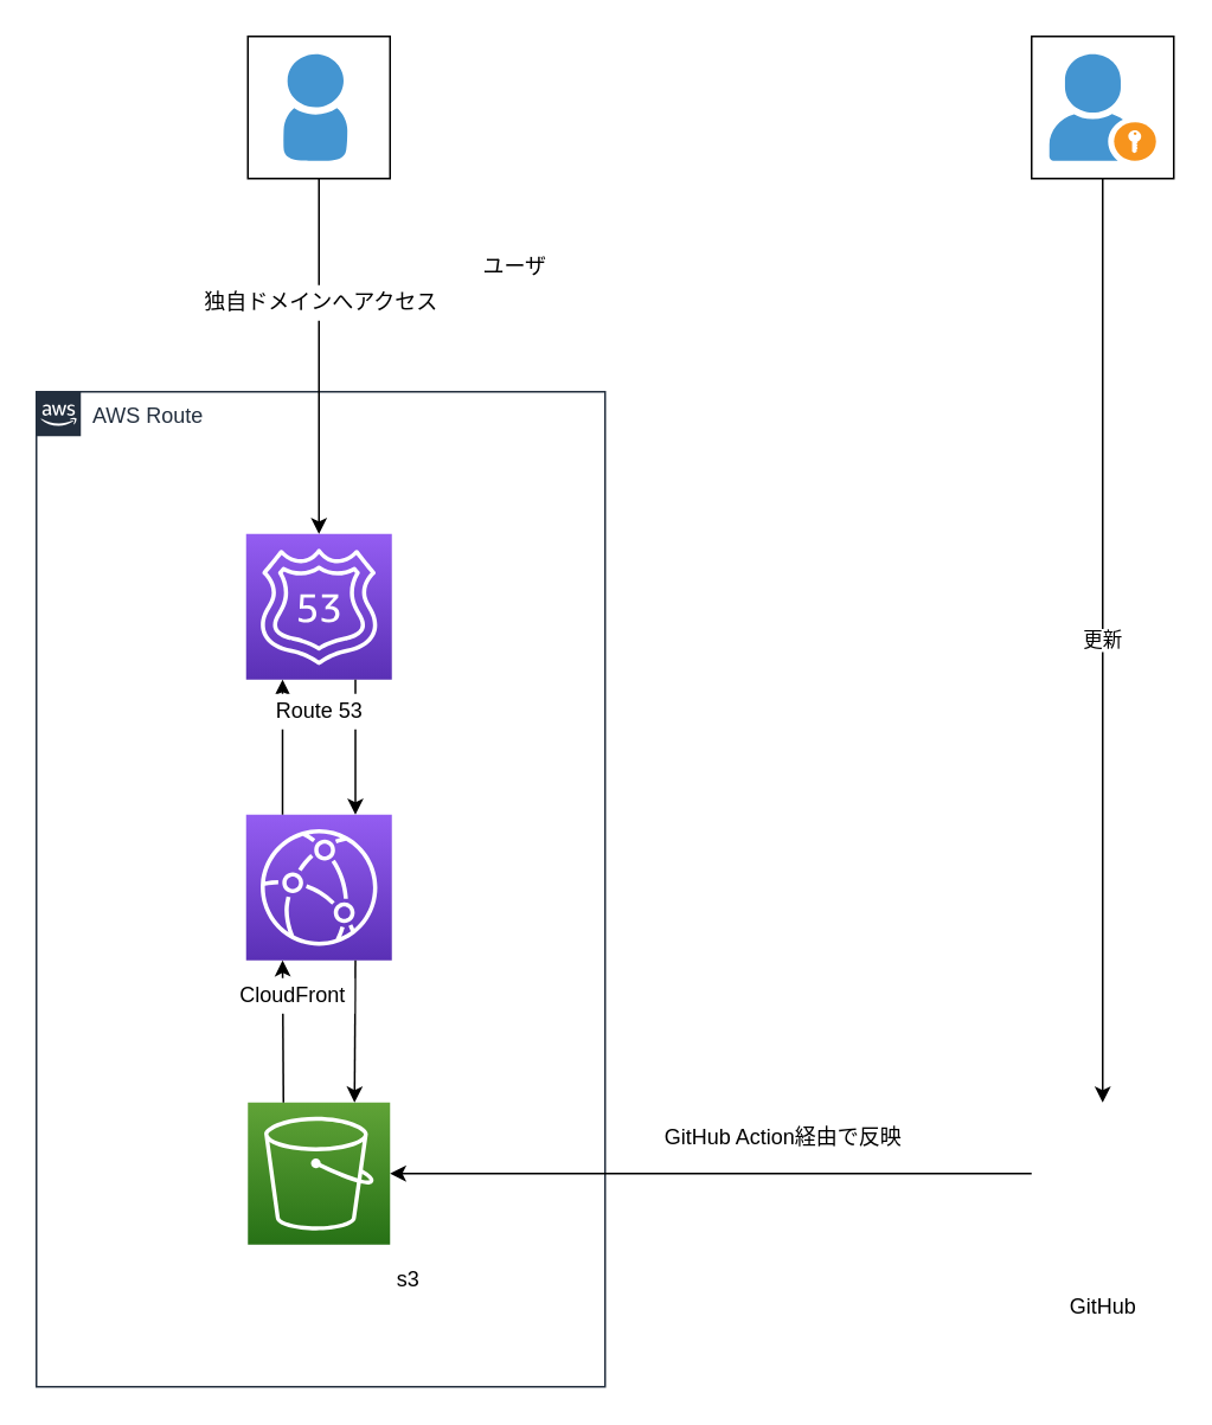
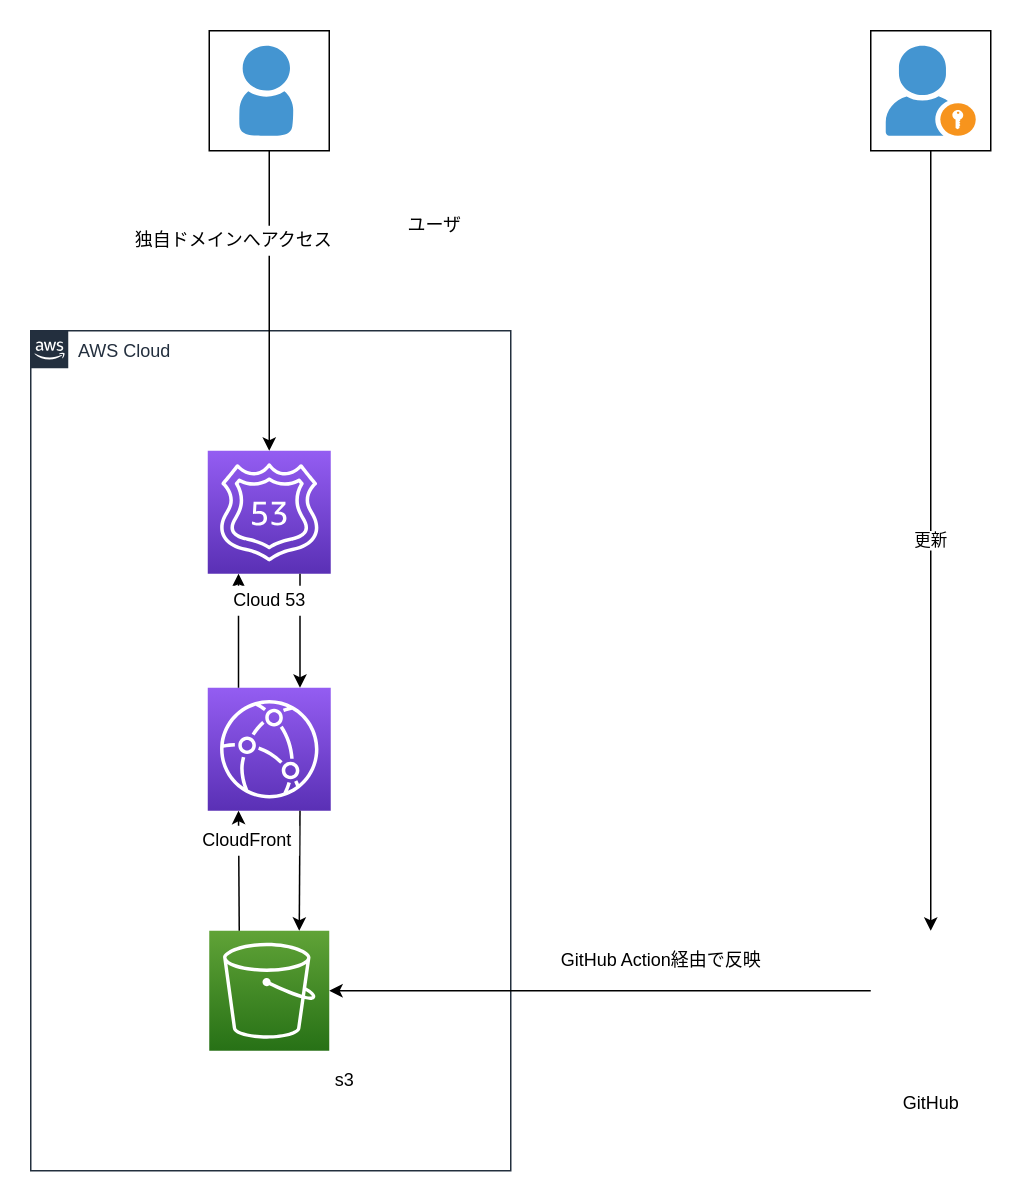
- <mxCell id="24" value="独自ドメインへアクセス" style="text;html=1;align=center;verticalAlign=middle;resizable=0;points=[];autosize=1;fillColor=#ffffff;" vertex="1" parent="1"><mxGeometry x="105" y="160" width="150" height="20" as="geometry" /></mxCell>
+ <mxCell id="24" value="独自ドメインへアクセス" style="text;html=1;align=center;verticalAlign=middle;resizable=0;points=[];autosize=1;fillColor=#ffffff;" vertex="1" parent="1"><mxGeometry x="80" y="150" width="150" height="20" as="geometry" /></mxCell>
- <mxCell id="2" value="AWS Route" style="points=[[0,0],[0.25,0],[0.5,0],[0.75,0],[1,0],[1,0.25],[1,0.5],[1,0.75],[1,1],[0.75,1],[0.5,1],[0.25,1],[0,1],[0,0.75],[0,0.5],[0,0.25]];outlineConnect=0;gradientColor=none;html=1;whiteSpace=wrap;fontSize=12;fontStyle=0;shape=mxgraph.aws4.group;grIcon=mxgraph.aws4.group_aws_cloud_alt;strokeColor=#232F3E;fillColor=none;verticalAlign=top;align=left;spacingLeft=30;fontColor=#232F3E;dashed=0;" vertex="1" parent="1"><mxGeometry x="20" y="220" width="320" height="560" as="geometry" /></mxCell>
+ <mxCell id="2" value="AWS Cloud" style="points=[[0,0],[0.25,0],[0.5,0],[0.75,0],[1,0],[1,0.25],[1,0.5],[1,0.75],[1,1],[0.75,1],[0.5,1],[0.25,1],[0,1],[0,0.75],[0,0.5],[0,0.25]];outlineConnect=0;gradientColor=none;html=1;whiteSpace=wrap;fontSize=12;fontStyle=0;shape=mxgraph.aws4.group;grIcon=mxgraph.aws4.group_aws_cloud_alt;strokeColor=#232F3E;fillColor=none;verticalAlign=top;align=left;spacingLeft=30;fontColor=#232F3E;dashed=0;" vertex="1" parent="1"><mxGeometry x="20" y="220" width="320" height="560" as="geometry" /></mxCell>
- <mxCell id="19" value="Route 53" style="text;html=1;align=center;verticalAlign=middle;resizable=0;points=[];autosize=1;fillColor=#ffffff;" vertex="1" parent="1"><mxGeometry x="149" y="390" width="60" height="20" as="geometry" /></mxCell>
+ <mxCell id="19" value="Cloud 53" style="text;html=1;align=center;verticalAlign=middle;resizable=0;points=[];autosize=1;fillColor=#ffffff;" vertex="1" parent="1"><mxGeometry x="149" y="390" width="60" height="20" as="geometry" /></mxCell>
